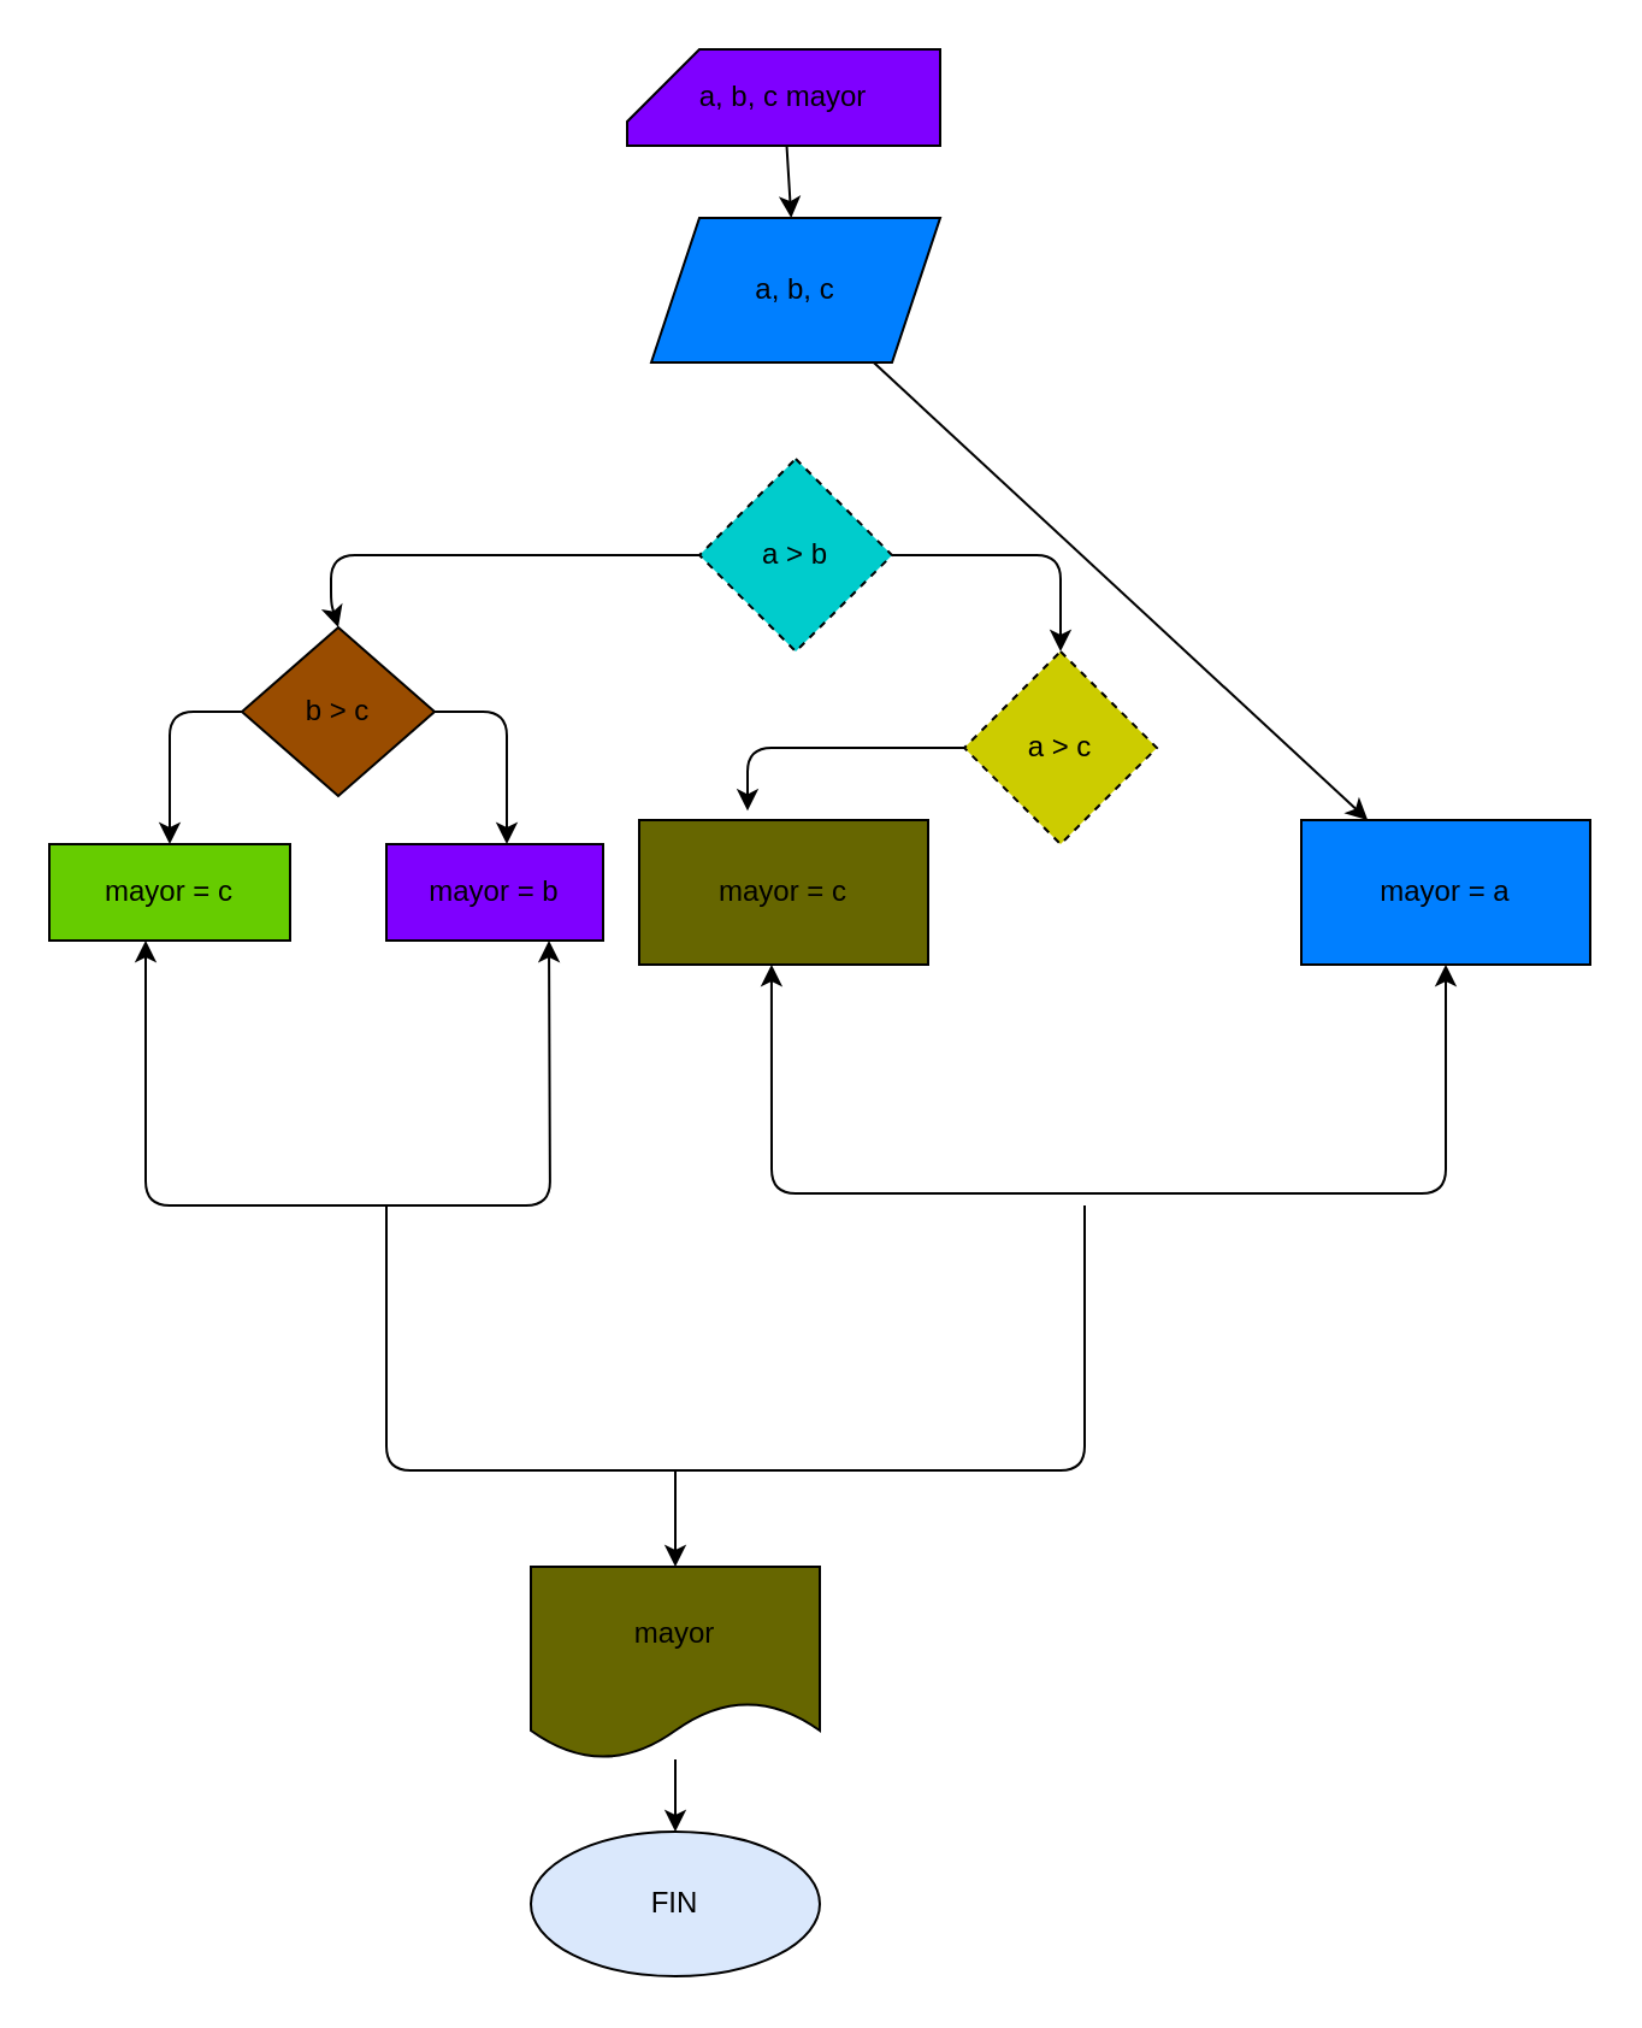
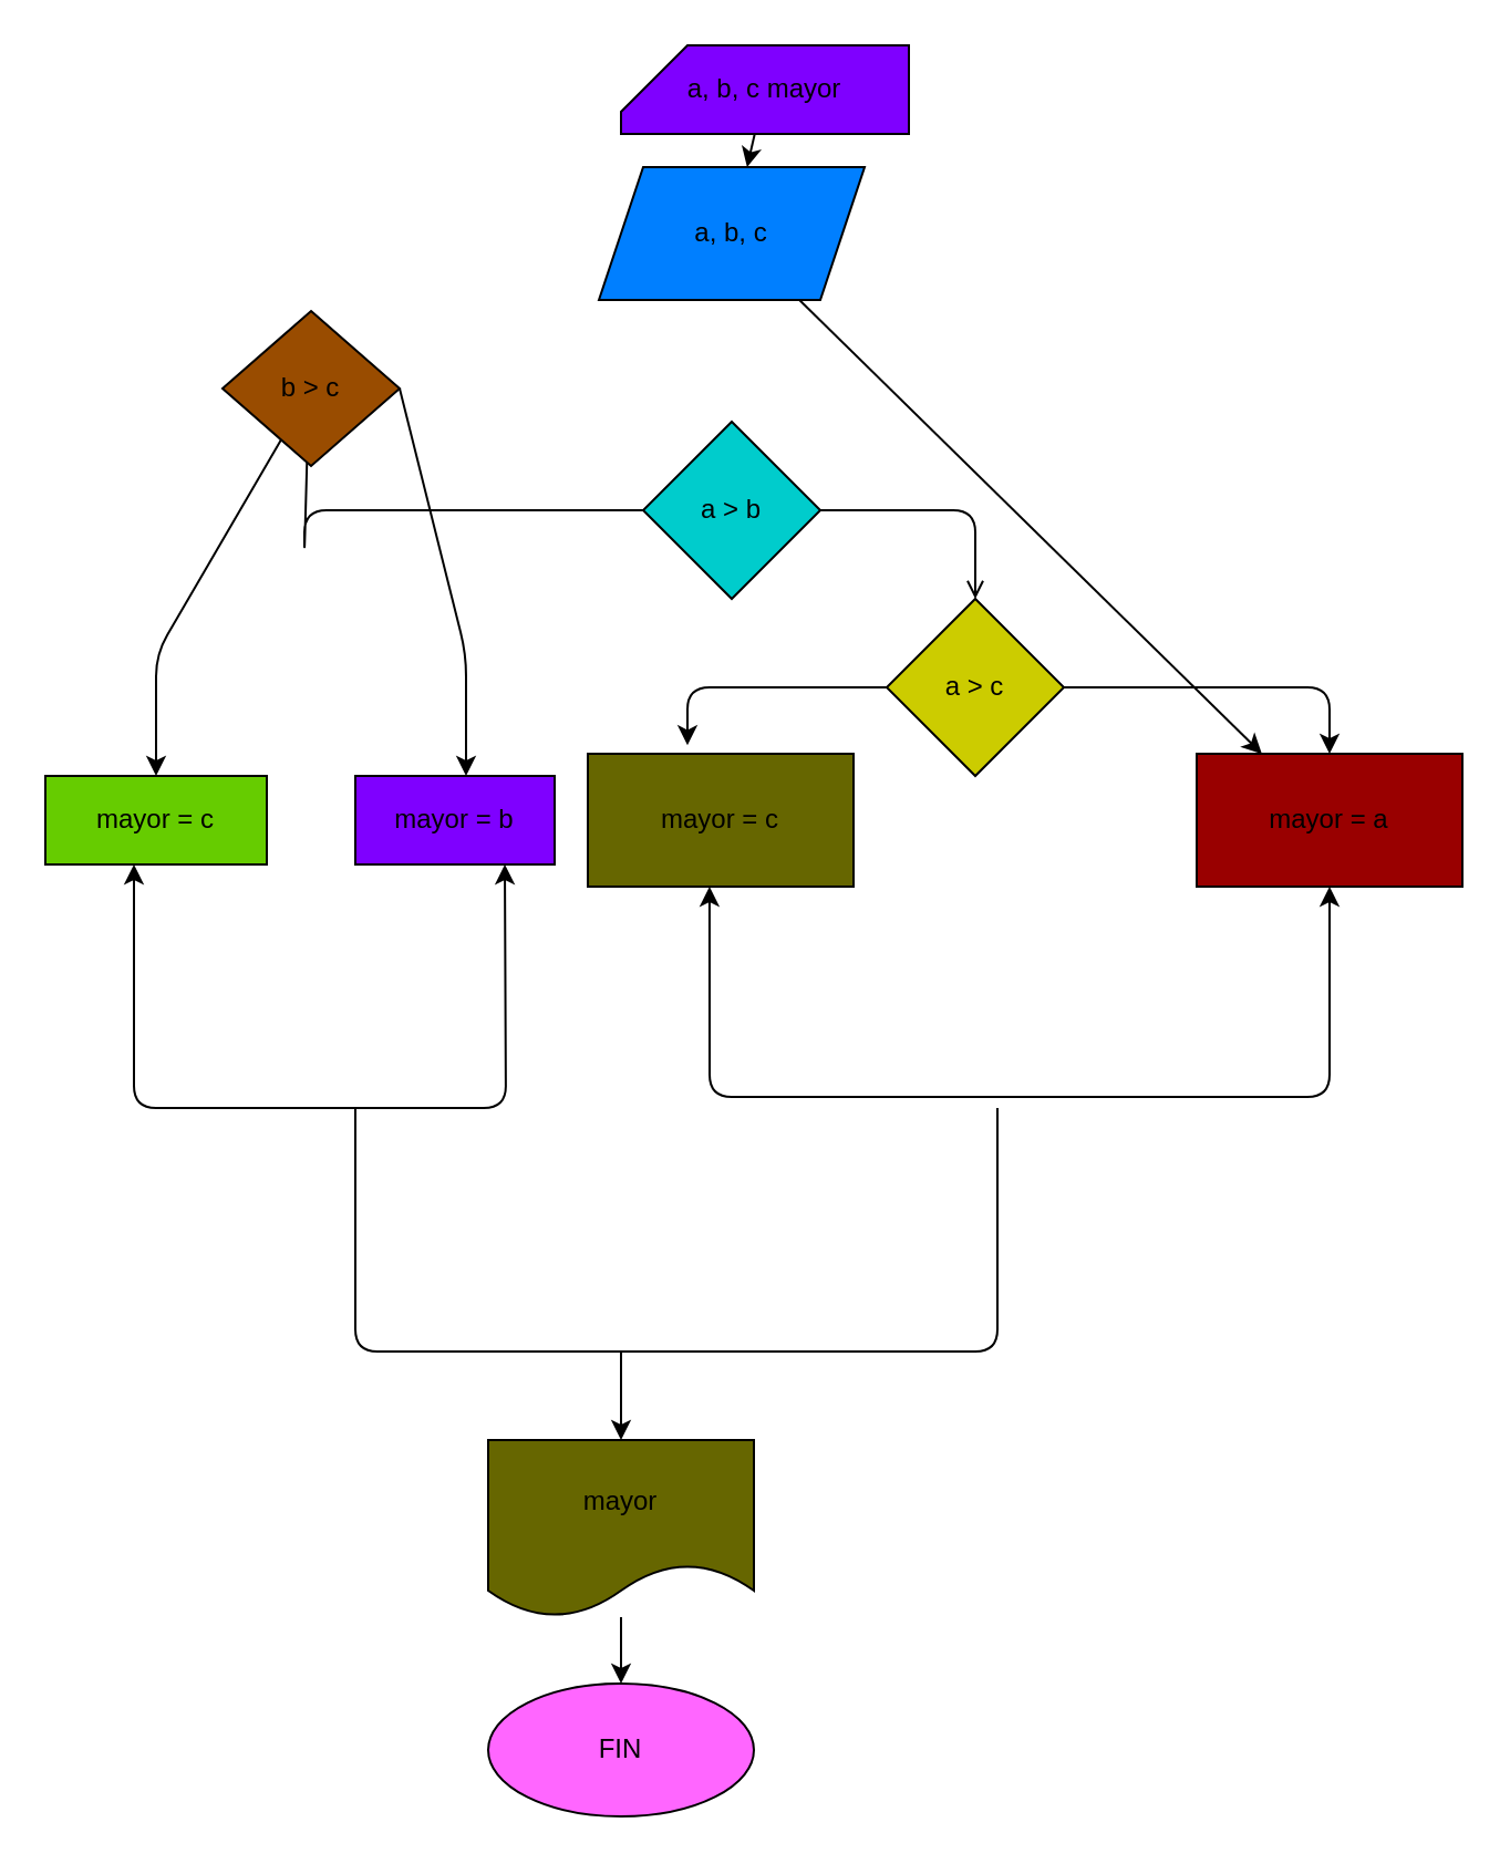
- <mxCell id="4" value="a, b, c mayor" style="shape=card;whiteSpace=wrap;html=1;fillColor=#7F00FF;" vertex="1" parent="1"><mxGeometry x="260" y="20" width="130" height="40" as="geometry" /></mxCell>
+ <mxCell id="4" value="a, b, c mayor" style="shape=card;whiteSpace=wrap;html=1;fillColor=#7F00FF;" vertex="1" parent="1"><mxGeometry x="280" y="20" width="130" height="40" as="geometry" /></mxCell>
- <mxCell id="2" value="a, b, c" style="shape=parallelogram;perimeter=parallelogramPerimeter;whiteSpace=wrap;html=1;fixedSize=1;fillColor=#007FFF;" vertex="1" parent="1"><mxGeometry x="270" y="90" width="120" height="60" as="geometry" /></mxCell>
+ <mxCell id="2" value="a, b, c" style="shape=parallelogram;perimeter=parallelogramPerimeter;whiteSpace=wrap;html=1;fixedSize=1;fillColor=#007FFF;" vertex="1" parent="1"><mxGeometry x="270" y="75" width="120" height="60" as="geometry" /></mxCell>
- <mxCell id="8" value="a &amp;gt; b" style="rhombus;whiteSpace=wrap;html=1;fillColor=#00CCCC;dashed=1;" vertex="1" parent="1"><mxGeometry x="290" y="190" width="80" height="80" as="geometry" /></mxCell>
+ <mxCell id="8" value="a &amp;gt; b" style="rhombus;whiteSpace=wrap;html=1;fillColor=#00CCCC;" vertex="1" parent="1"><mxGeometry x="290" y="190" width="80" height="80" as="geometry" /></mxCell>
- <mxCell id="6" style="edgeStyle=none;html=1;entryX=0.5;entryY=0;entryDx=0;entryDy=0;" edge="1" parent="1" source="8" target="11"><mxGeometry relative="1" as="geometry"><mxPoint x="440" y="230" as="targetPoint" /><Array as="points"><mxPoint x="440" y="230" /></Array></mxGeometry></mxCell>
+ <mxCell id="6" style="edgeStyle=none;html=1;entryX=0.5;entryY=0;entryDx=0;entryDy=0;endArrow=open;" edge="1" parent="1" source="8" target="11"><mxGeometry relative="1" as="geometry"><mxPoint x="440" y="230" as="targetPoint" /><Array as="points"><mxPoint x="440" y="230" /></Array></mxGeometry></mxCell>
- <mxCell id="16" value="b &amp;gt; c" style="rhombus;whiteSpace=wrap;html=1;fillColor=#994C00;" vertex="1" parent="1"><mxGeometry x="100" y="260" width="80" height="70" as="geometry" /></mxCell>
+ <mxCell id="16" value="b &amp;gt; c" style="rhombus;whiteSpace=wrap;html=1;fillColor=#994C00;" vertex="1" parent="1"><mxGeometry x="100" y="140" width="80" height="70" as="geometry" /></mxCell>
- <mxCell id="11" value="a &amp;gt; c" style="rhombus;whiteSpace=wrap;html=1;fillColor=#CCCC00;dashed=1;" vertex="1" parent="1"><mxGeometry x="400" y="270" width="80" height="80" as="geometry" /></mxCell>
+ <mxCell id="11" value="a &amp;gt; c" style="rhombus;whiteSpace=wrap;html=1;fillColor=#CCCC00;" vertex="1" parent="1"><mxGeometry x="400" y="270" width="80" height="80" as="geometry" /></mxCell>
+ <mxCell id="9" style="edgeStyle=none;html=1;" edge="1" parent="1" source="11" target="12"><mxGeometry relative="1" as="geometry"><mxPoint x="600" y="350" as="targetPoint" /><Array as="points"><mxPoint x="600" y="310" /></Array></mxGeometry></mxCell>
- <mxCell id="12" value="mayor = a" style="rounded=0;whiteSpace=wrap;html=1;fillColor=#007fff;" vertex="1" parent="1"><mxGeometry x="540" y="340" width="120" height="60" as="geometry" /></mxCell>
+ <mxCell id="12" value="mayor = a" style="rounded=0;whiteSpace=wrap;html=1;fillColor=#990000;" vertex="1" parent="1"><mxGeometry x="540" y="340" width="120" height="60" as="geometry" /></mxCell>
- <mxCell id="25" value="FIN" style="ellipse;whiteSpace=wrap;html=1;fillColor=#dae8fc;" vertex="1" parent="1"><mxGeometry x="220" y="760" width="120" height="60" as="geometry" /></mxCell>
+ <mxCell id="25" value="FIN" style="ellipse;whiteSpace=wrap;html=1;fillColor=#FF66FF;" vertex="1" parent="1"><mxGeometry x="220" y="760" width="120" height="60" as="geometry" /></mxCell>
